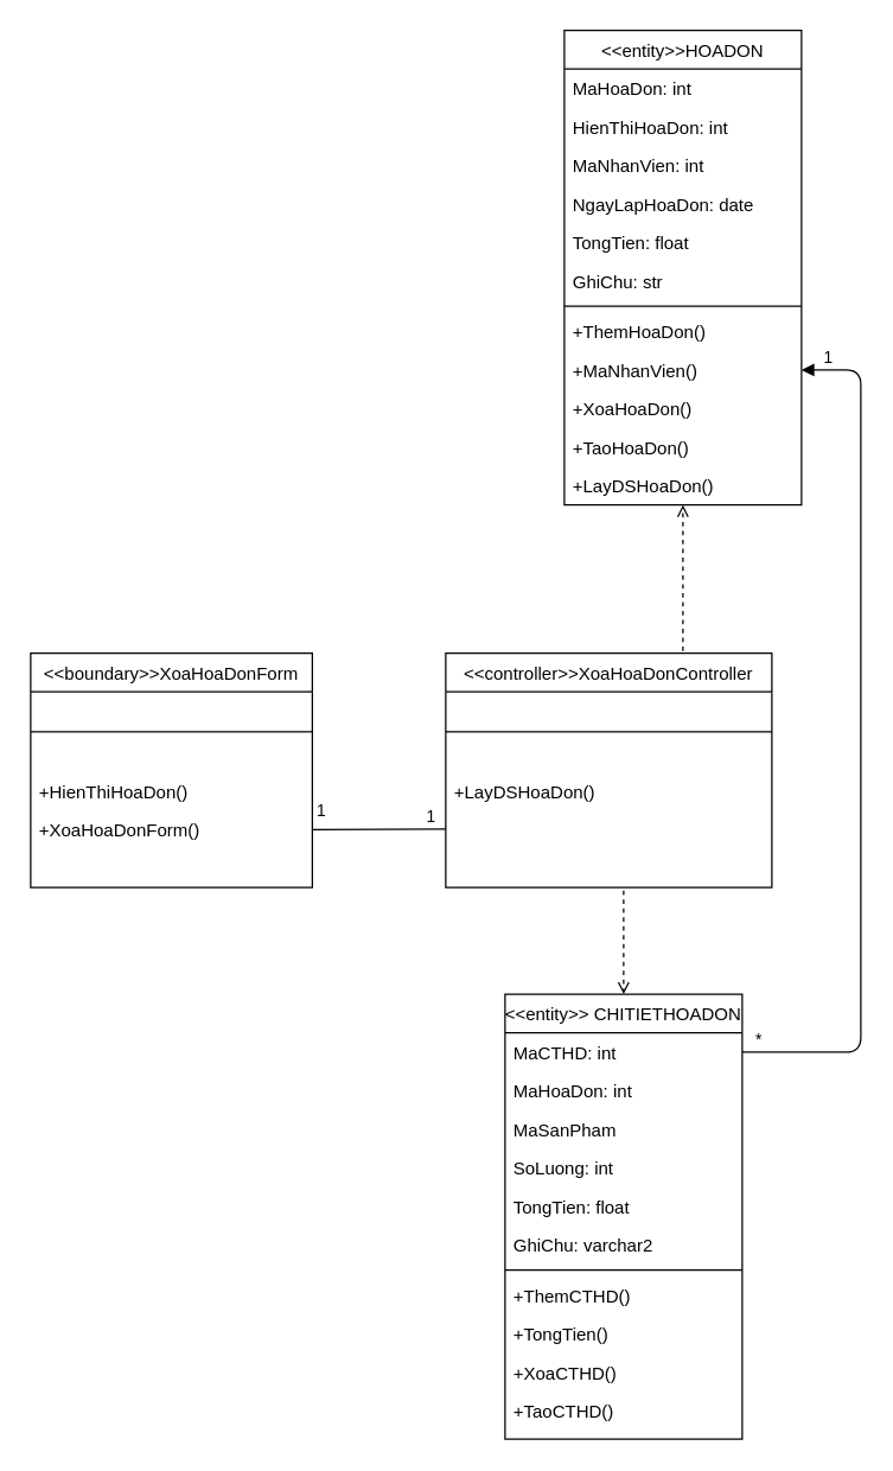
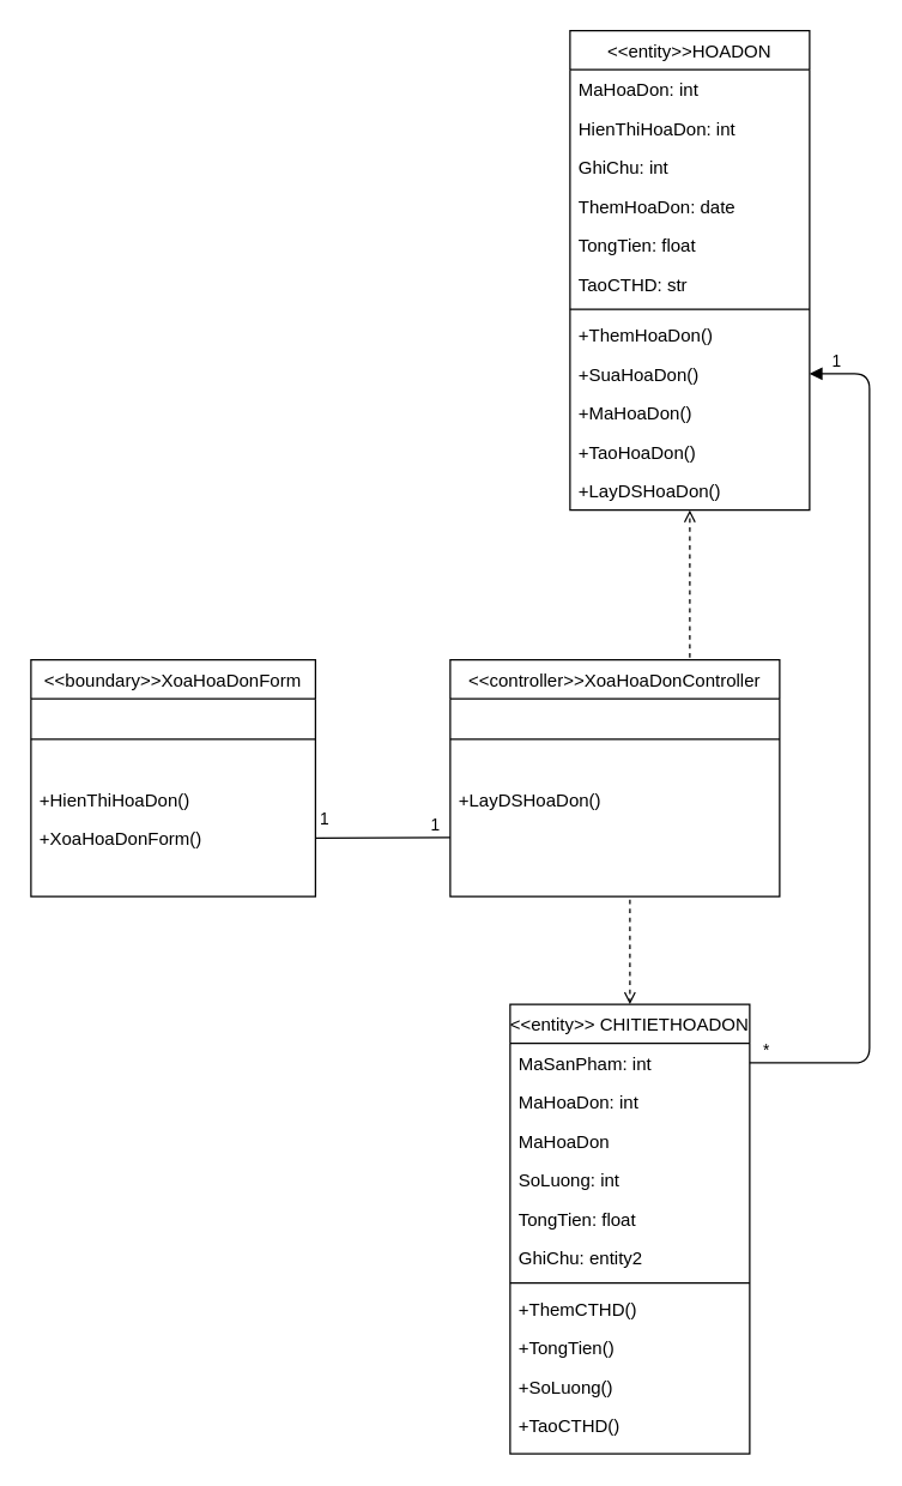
- <mxCell id="6" value="MaNhanVien: int" style="text;align=left;verticalAlign=top;spacingLeft=4;spacingRight=4;overflow=hidden;rotatable=0;points=[[0,0.5],[1,0.5]];portConstraint=eastwest;rounded=0;shadow=0;html=0;" parent="3" vertex="1"><mxGeometry y="78" width="160" height="26" as="geometry" /></mxCell>
+ <mxCell id="6" value="GhiChu: int" style="text;align=left;verticalAlign=top;spacingLeft=4;spacingRight=4;overflow=hidden;rotatable=0;points=[[0,0.5],[1,0.5]];portConstraint=eastwest;rounded=0;shadow=0;html=0;" parent="3" vertex="1"><mxGeometry y="78" width="160" height="26" as="geometry" /></mxCell>
- <mxCell id="7" value="NgayLapHoaDon: date" style="text;align=left;verticalAlign=top;spacingLeft=4;spacingRight=4;overflow=hidden;rotatable=0;points=[[0,0.5],[1,0.5]];portConstraint=eastwest;" parent="3" vertex="1"><mxGeometry y="104" width="160" height="26" as="geometry" /></mxCell>
+ <mxCell id="7" value="ThemHoaDon: date" style="text;align=left;verticalAlign=top;spacingLeft=4;spacingRight=4;overflow=hidden;rotatable=0;points=[[0,0.5],[1,0.5]];portConstraint=eastwest;" parent="3" vertex="1"><mxGeometry y="104" width="160" height="26" as="geometry" /></mxCell>
- <mxCell id="9" value="GhiChu: str" style="text;align=left;verticalAlign=top;spacingLeft=4;spacingRight=4;overflow=hidden;rotatable=0;points=[[0,0.5],[1,0.5]];portConstraint=eastwest;" parent="3" vertex="1"><mxGeometry y="156" width="160" height="26" as="geometry" /></mxCell>
+ <mxCell id="9" value="TaoCTHD: str" style="text;align=left;verticalAlign=top;spacingLeft=4;spacingRight=4;overflow=hidden;rotatable=0;points=[[0,0.5],[1,0.5]];portConstraint=eastwest;" parent="3" vertex="1"><mxGeometry y="156" width="160" height="26" as="geometry" /></mxCell>
- <mxCell id="12" value="+MaNhanVien()" style="text;align=left;verticalAlign=top;spacingLeft=4;spacingRight=4;overflow=hidden;rotatable=0;points=[[0,0.5],[1,0.5]];portConstraint=eastwest;" parent="3" vertex="1"><mxGeometry y="216" width="160" height="26" as="geometry" /></mxCell>
+ <mxCell id="12" value="+SuaHoaDon()" style="text;align=left;verticalAlign=top;spacingLeft=4;spacingRight=4;overflow=hidden;rotatable=0;points=[[0,0.5],[1,0.5]];portConstraint=eastwest;" parent="3" vertex="1"><mxGeometry y="216" width="160" height="26" as="geometry" /></mxCell>
- <mxCell id="13" value="+XoaHoaDon()" style="text;align=left;verticalAlign=top;spacingLeft=4;spacingRight=4;overflow=hidden;rotatable=0;points=[[0,0.5],[1,0.5]];portConstraint=eastwest;" parent="3" vertex="1"><mxGeometry y="242" width="160" height="26" as="geometry" /></mxCell>
+ <mxCell id="13" value="+MaHoaDon()" style="text;align=left;verticalAlign=top;spacingLeft=4;spacingRight=4;overflow=hidden;rotatable=0;points=[[0,0.5],[1,0.5]];portConstraint=eastwest;" parent="3" vertex="1"><mxGeometry y="242" width="160" height="26" as="geometry" /></mxCell>
- <mxCell id="31" value="MaCTHD: int" style="text;align=left;verticalAlign=top;spacingLeft=4;spacingRight=4;overflow=hidden;rotatable=0;points=[[0,0.5],[1,0.5]];portConstraint=eastwest;" parent="30" vertex="1"><mxGeometry y="26" width="160" height="26" as="geometry" /></mxCell>
+ <mxCell id="31" value="MaSanPham: int" style="text;align=left;verticalAlign=top;spacingLeft=4;spacingRight=4;overflow=hidden;rotatable=0;points=[[0,0.5],[1,0.5]];portConstraint=eastwest;" parent="30" vertex="1"><mxGeometry y="26" width="160" height="26" as="geometry" /></mxCell>
- <mxCell id="33" value="MaSanPham" style="text;align=left;verticalAlign=top;spacingLeft=4;spacingRight=4;overflow=hidden;rotatable=0;points=[[0,0.5],[1,0.5]];portConstraint=eastwest;rounded=0;shadow=0;html=0;" parent="30" vertex="1"><mxGeometry y="78" width="160" height="26" as="geometry" /></mxCell>
+ <mxCell id="33" value="MaHoaDon" style="text;align=left;verticalAlign=top;spacingLeft=4;spacingRight=4;overflow=hidden;rotatable=0;points=[[0,0.5],[1,0.5]];portConstraint=eastwest;rounded=0;shadow=0;html=0;" parent="30" vertex="1"><mxGeometry y="78" width="160" height="26" as="geometry" /></mxCell>
- <mxCell id="36" value="GhiChu: varchar2" style="text;align=left;verticalAlign=top;spacingLeft=4;spacingRight=4;overflow=hidden;rotatable=0;points=[[0,0.5],[1,0.5]];portConstraint=eastwest;rounded=0;shadow=0;html=0;" parent="30" vertex="1"><mxGeometry y="156" width="160" height="26" as="geometry" /></mxCell>
+ <mxCell id="36" value="GhiChu: entity2" style="text;align=left;verticalAlign=top;spacingLeft=4;spacingRight=4;overflow=hidden;rotatable=0;points=[[0,0.5],[1,0.5]];portConstraint=eastwest;rounded=0;shadow=0;html=0;" parent="30" vertex="1"><mxGeometry y="156" width="160" height="26" as="geometry" /></mxCell>
- <mxCell id="40" value="+XoaCTHD()" style="text;align=left;verticalAlign=top;spacingLeft=4;spacingRight=4;overflow=hidden;rotatable=0;points=[[0,0.5],[1,0.5]];portConstraint=eastwest;" parent="30" vertex="1"><mxGeometry y="242" width="160" height="26" as="geometry" /></mxCell>
+ <mxCell id="40" value="+SoLuong()" style="text;align=left;verticalAlign=top;spacingLeft=4;spacingRight=4;overflow=hidden;rotatable=0;points=[[0,0.5],[1,0.5]];portConstraint=eastwest;" parent="30" vertex="1"><mxGeometry y="242" width="160" height="26" as="geometry" /></mxCell>
